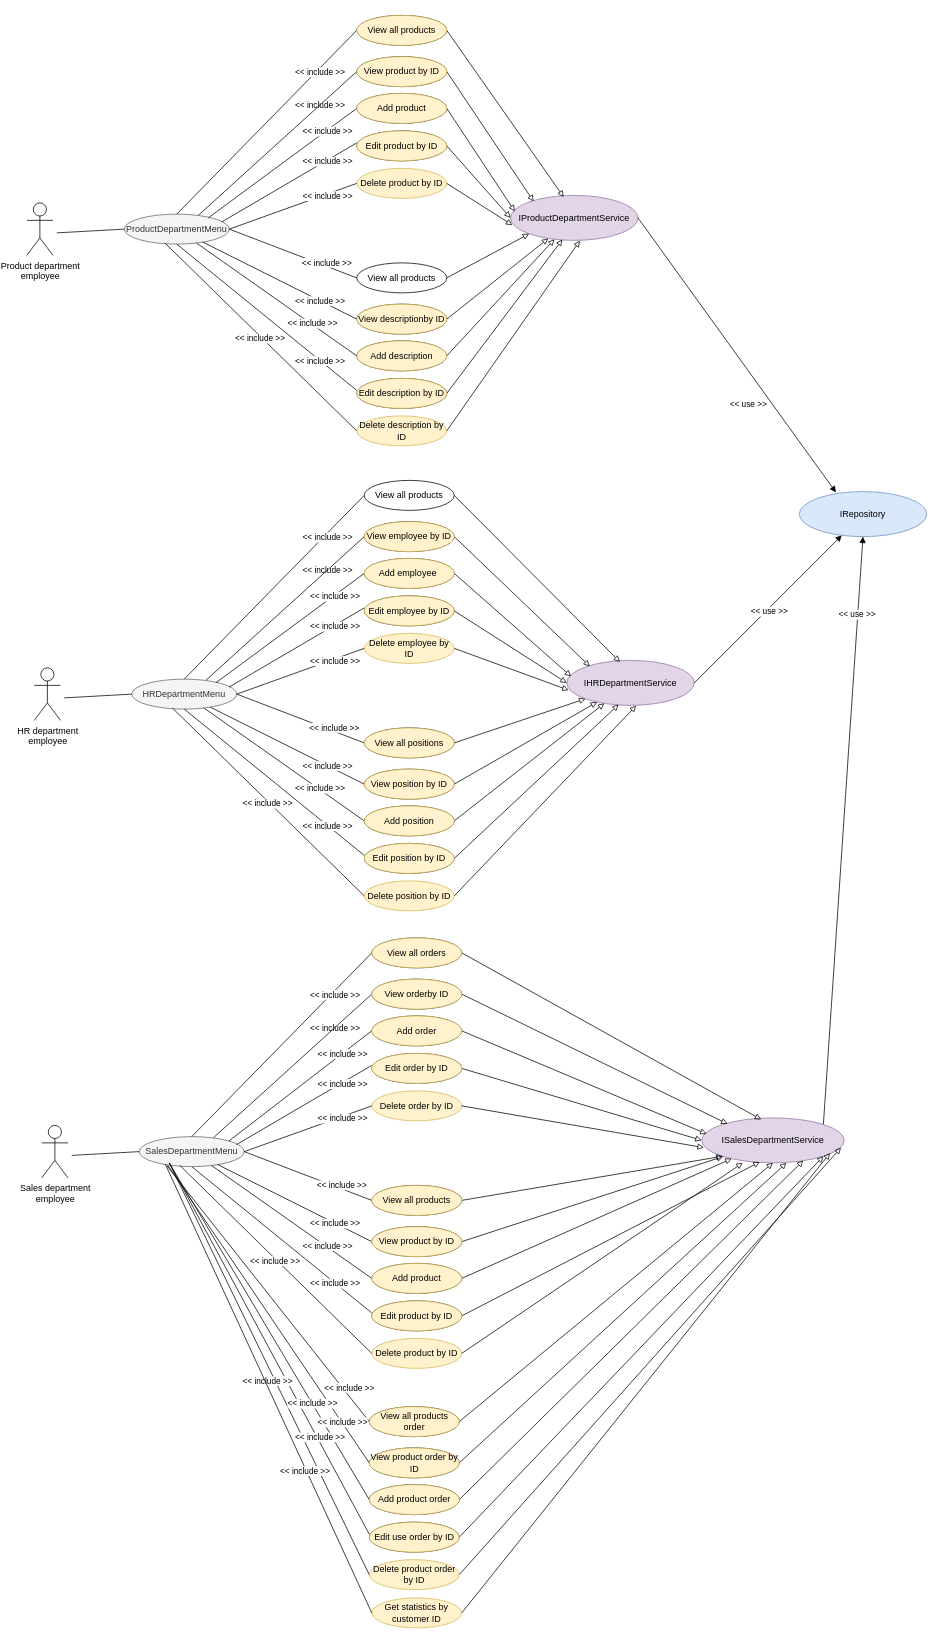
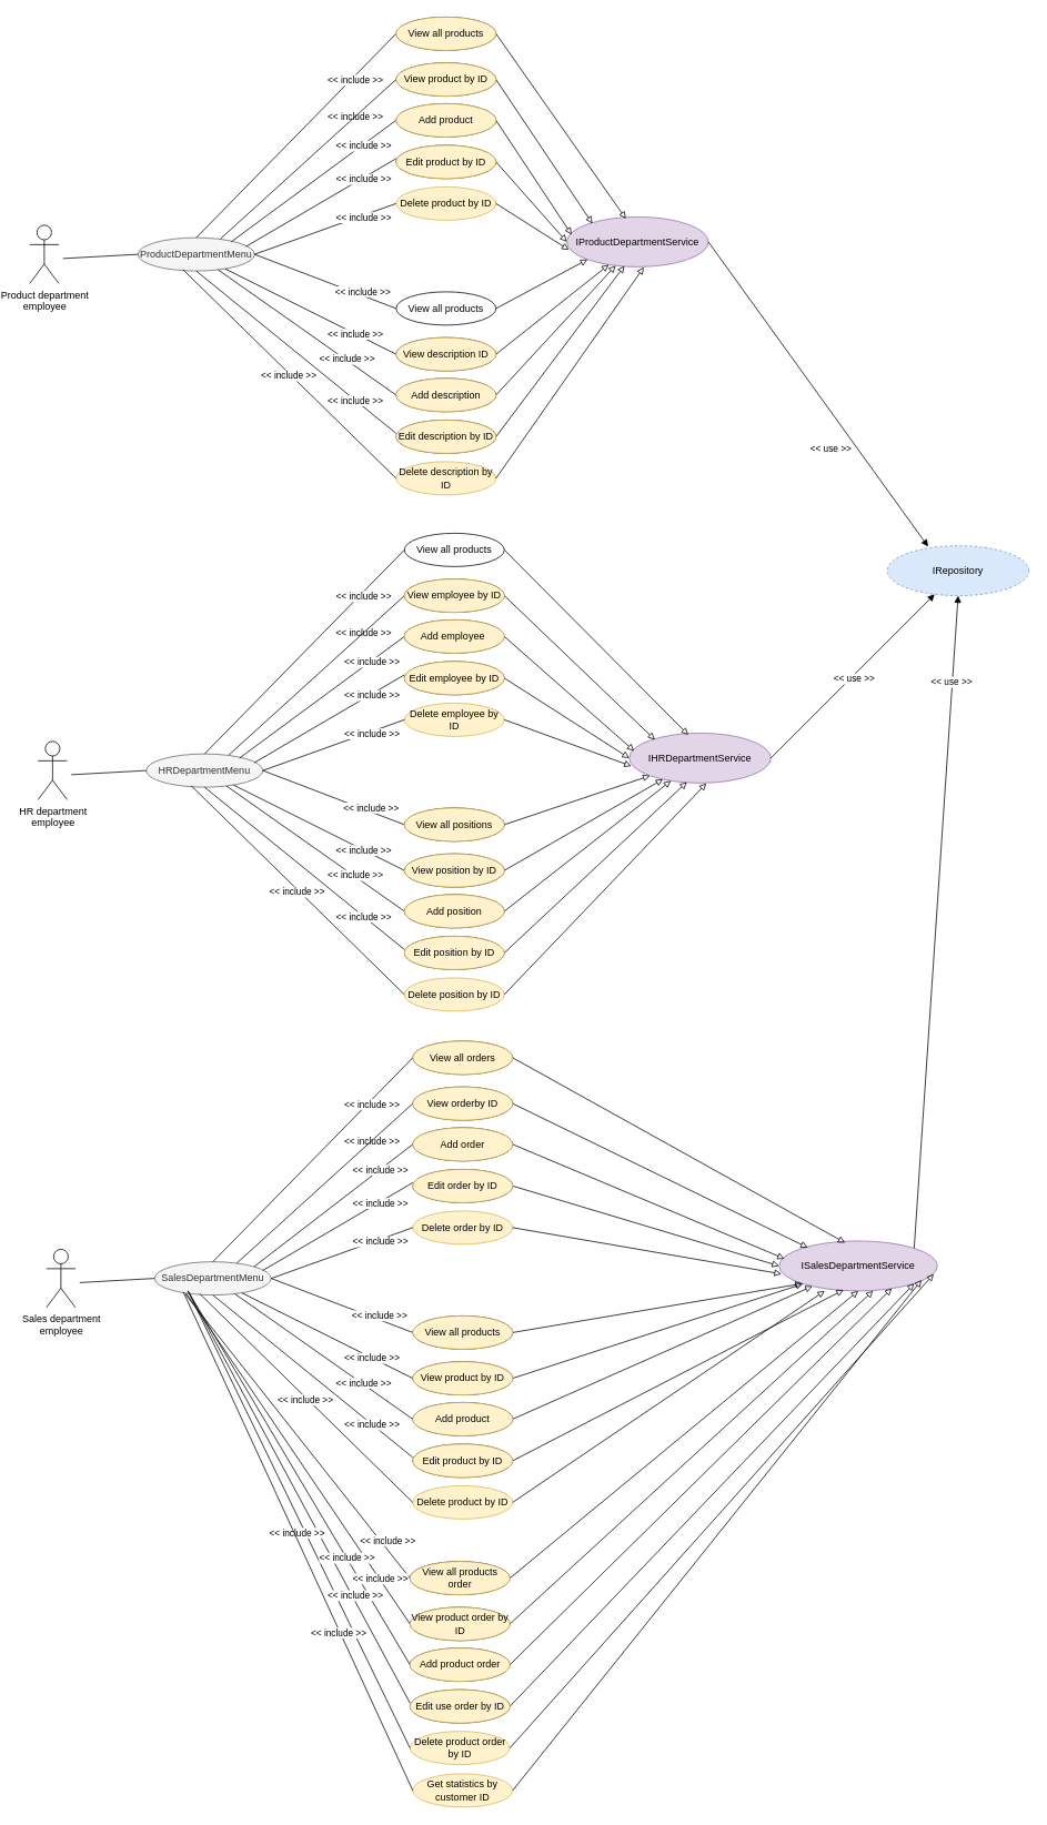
- <mxCell id="53" value="View descriptionby ID" style="ellipse;whiteSpace=wrap;html=1;fillColor=#fff2cc;strokeColor=#d6b656;" vertex="1" parent="1"><mxGeometry x="460" y="405" width="120" height="40" as="geometry" /></mxCell>
+ <mxCell id="53" value="View description ID" style="ellipse;whiteSpace=wrap;html=1;fillColor=#fff2cc;strokeColor=#d6b656;" vertex="1" parent="1"><mxGeometry x="460" y="405" width="120" height="40" as="geometry" /></mxCell>
- <mxCell id="26" value="IRepository" style="ellipse;whiteSpace=wrap;html=1;fillColor=#dae8fc;strokeColor=#6c8ebf;" vertex="1" parent="1"><mxGeometry x="1050" y="655" width="170" height="60" as="geometry" /></mxCell>
+ <mxCell id="26" value="IRepository" style="ellipse;whiteSpace=wrap;html=1;fillColor=#dae8fc;strokeColor=#6c8ebf;dashed=1;" vertex="1" parent="1"><mxGeometry x="1050" y="655" width="170" height="60" as="geometry" /></mxCell>
